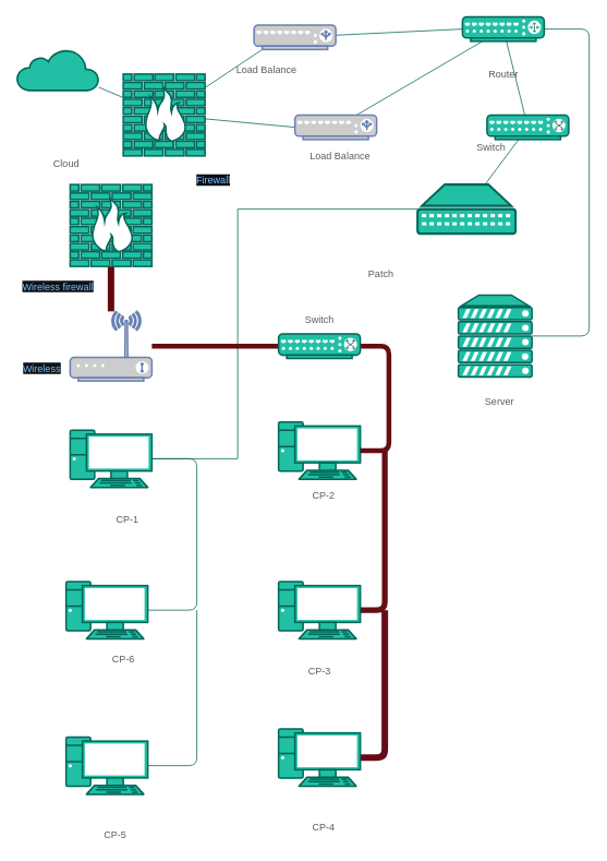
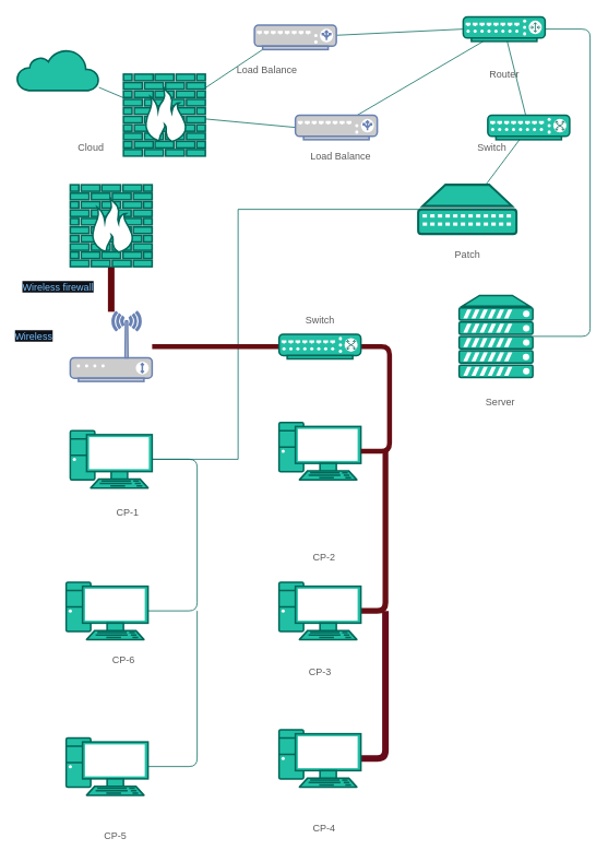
- <mxCell id="22" value="Cloud" style="text;html=1;resizable=0;autosize=1;align=center;verticalAlign=middle;points=[];fillColor=none;strokeColor=none;rounded=0;fontColor=#5C5C5C;" parent="1" vertex="1"><mxGeometry x="55" y="190" width="50" height="20" as="geometry" /></mxCell>
+ <mxCell id="22" value="Cloud" style="text;html=1;resizable=0;autosize=1;align=center;verticalAlign=middle;points=[];fillColor=none;strokeColor=none;rounded=0;fontColor=#5C5C5C;" parent="1" vertex="1"><mxGeometry x="85" y="170" width="50" height="20" as="geometry" /></mxCell>
- <mxCell id="23" value="&lt;span style=&quot;font-style: normal ; font-weight: normal ; letter-spacing: normal ; text-indent: 0px ; text-transform: none ; word-spacing: 0px ; text-decoration: none ; color: rgb(121 , 192 , 255) ; font-size: 12px ; background-color: rgb(13 , 17 , 23) ; float: none ; display: inline&quot;&gt;Firewall&lt;/span&gt;" style="text;html=1;resizable=0;autosize=1;align=center;verticalAlign=middle;points=[];fillColor=none;strokeColor=none;rounded=0;fontColor=#5C5C5C;" parent="1" vertex="1"><mxGeometry x="230" y="210" width="60" height="20" as="geometry" /></mxCell>
- <mxCell id="27" value="Patch" style="text;html=1;resizable=0;autosize=1;align=center;verticalAlign=middle;points=[];fillColor=none;strokeColor=none;rounded=0;sketch=0;fontColor=#5C5C5C;" parent="1" vertex="1"><mxGeometry x="440" y="325" width="50" height="20" as="geometry" /></mxCell>
+ <mxCell id="27" value="Patch" style="text;html=1;resizable=0;autosize=1;align=center;verticalAlign=middle;points=[];fillColor=none;strokeColor=none;rounded=0;sketch=0;fontColor=#5C5C5C;" parent="1" vertex="1"><mxGeometry x="545" y="300" width="50" height="20" as="geometry" /></mxCell>
- <mxCell id="48" value="&lt;span style=&quot;font-style: normal ; font-weight: normal ; letter-spacing: normal ; text-indent: 0px ; text-transform: none ; word-spacing: 0px ; text-decoration: none ; color: rgb(121 , 192 , 255) ; font-size: 12px ; background-color: rgb(13 , 17 , 23) ; float: none ; display: inline&quot;&gt;Wireless&lt;/span&gt;" style="text;html=1;resizable=0;autosize=1;align=center;verticalAlign=middle;points=[];fillColor=none;strokeColor=none;rounded=0;fontColor=#5C5C5C;" vertex="1" parent="1"><mxGeometry x="20" y="440" width="60" height="20" as="geometry" /></mxCell>
+ <mxCell id="48" value="&lt;span style=&quot;font-style: normal ; font-weight: normal ; letter-spacing: normal ; text-indent: 0px ; text-transform: none ; word-spacing: 0px ; text-decoration: none ; color: rgb(121 , 192 , 255) ; font-size: 12px ; background-color: rgb(13 , 17 , 23) ; float: none ; display: inline&quot;&gt;Wireless&lt;/span&gt;" style="text;html=1;resizable=0;autosize=1;align=center;verticalAlign=middle;points=[];fillColor=none;strokeColor=none;rounded=0;fontColor=#5C5C5C;" vertex="1" parent="1"><mxGeometry x="10" y="400" width="60" height="20" as="geometry" /></mxCell>
- <mxCell id="20" value="CP-2" style="text;html=1;resizable=0;autosize=1;align=center;verticalAlign=middle;points=[];fillColor=none;strokeColor=none;rounded=0;fontColor=#5C5C5C;" parent="1" vertex="1"><mxGeometry x="375" y="595" width="40" height="20" as="geometry" /></mxCell>
+ <mxCell id="20" value="CP-2" style="text;html=1;resizable=0;autosize=1;align=center;verticalAlign=middle;points=[];fillColor=none;strokeColor=none;rounded=0;fontColor=#5C5C5C;" parent="1" vertex="1"><mxGeometry x="375" y="670" width="40" height="20" as="geometry" /></mxCell>
- <mxCell id="21" value="CP-1" style="text;html=1;resizable=0;autosize=1;align=center;verticalAlign=middle;points=[];fillColor=none;strokeColor=none;rounded=0;fontColor=#5C5C5C;" parent="1" vertex="1"><mxGeometry x="135" y="625" width="40" height="20" as="geometry" /></mxCell>
+ <mxCell id="21" value="CP-1" style="text;html=1;resizable=0;autosize=1;align=center;verticalAlign=middle;points=[];fillColor=none;strokeColor=none;rounded=0;fontColor=#5C5C5C;" parent="1" vertex="1"><mxGeometry x="135" y="615" width="40" height="20" as="geometry" /></mxCell>
